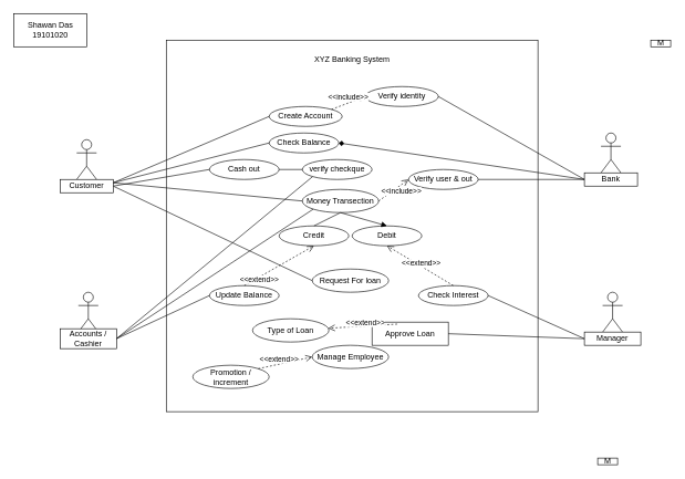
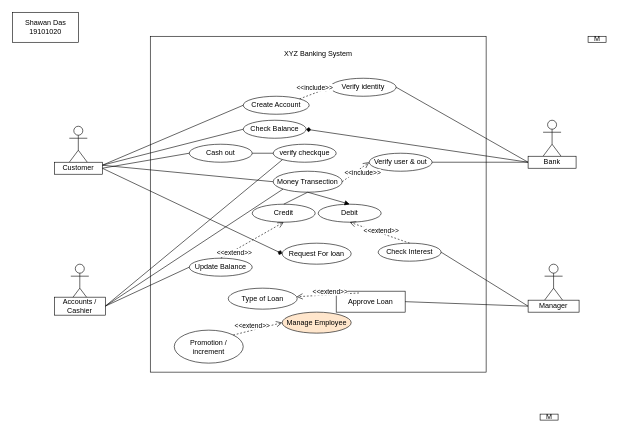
- <mxCell id="34" value="" style="endArrow=none;html=1;rounded=0;exitX=1;exitY=0.5;exitDx=0;exitDy=0;entryX=0;entryY=0.5;entryDx=0;entryDy=0;" edge="1" parent="1" source="47" target="33"><mxGeometry width="50" height="50" relative="1" as="geometry"><mxPoint x="410" y="470" as="sourcePoint" /><mxPoint x="460" y="420" as="targetPoint" /></mxGeometry></mxCell>
+ <mxCell id="34" value="" style="endArrow=diamond;html=1;rounded=0;exitX=1;exitY=0.5;exitDx=0;exitDy=0;entryX=0;entryY=0.5;entryDx=0;entryDy=0;" edge="1" parent="1" source="47" target="33"><mxGeometry width="50" height="50" relative="1" as="geometry"><mxPoint x="410" y="470" as="sourcePoint" /><mxPoint x="460" y="420" as="targetPoint" /></mxGeometry></mxCell>
- <mxCell id="26" value="Check Interest" style="ellipse;whiteSpace=wrap;html=1;" vertex="1" parent="1"><mxGeometry x="630" y="430" width="105" height="30" as="geometry" /></mxCell>
+ <mxCell id="26" value="Check Interest" style="ellipse;whiteSpace=wrap;html=1;" vertex="1" parent="1"><mxGeometry x="630" y="405" width="105" height="30" as="geometry" /></mxCell>
- <mxCell id="39" value="Manage Employee" style="ellipse;whiteSpace=wrap;html=1;" vertex="1" parent="1"><mxGeometry x="470" y="520" width="115" height="35" as="geometry" /></mxCell>
+ <mxCell id="39" value="Manage Employee" style="ellipse;whiteSpace=wrap;html=1;fillColor=#ffe6cc;" vertex="1" parent="1"><mxGeometry x="470" y="520" width="115" height="35" as="geometry" /></mxCell>
- <mxCell id="40" value="Promotion / increment" style="ellipse;whiteSpace=wrap;html=1;" vertex="1" parent="1"><mxGeometry x="290" y="550" width="115" height="35" as="geometry" /></mxCell>
+ <mxCell id="40" value="Promotion / increment" style="ellipse;whiteSpace=wrap;html=1;" vertex="1" parent="1"><mxGeometry x="290" y="550" width="115" height="55" as="geometry" /></mxCell>
